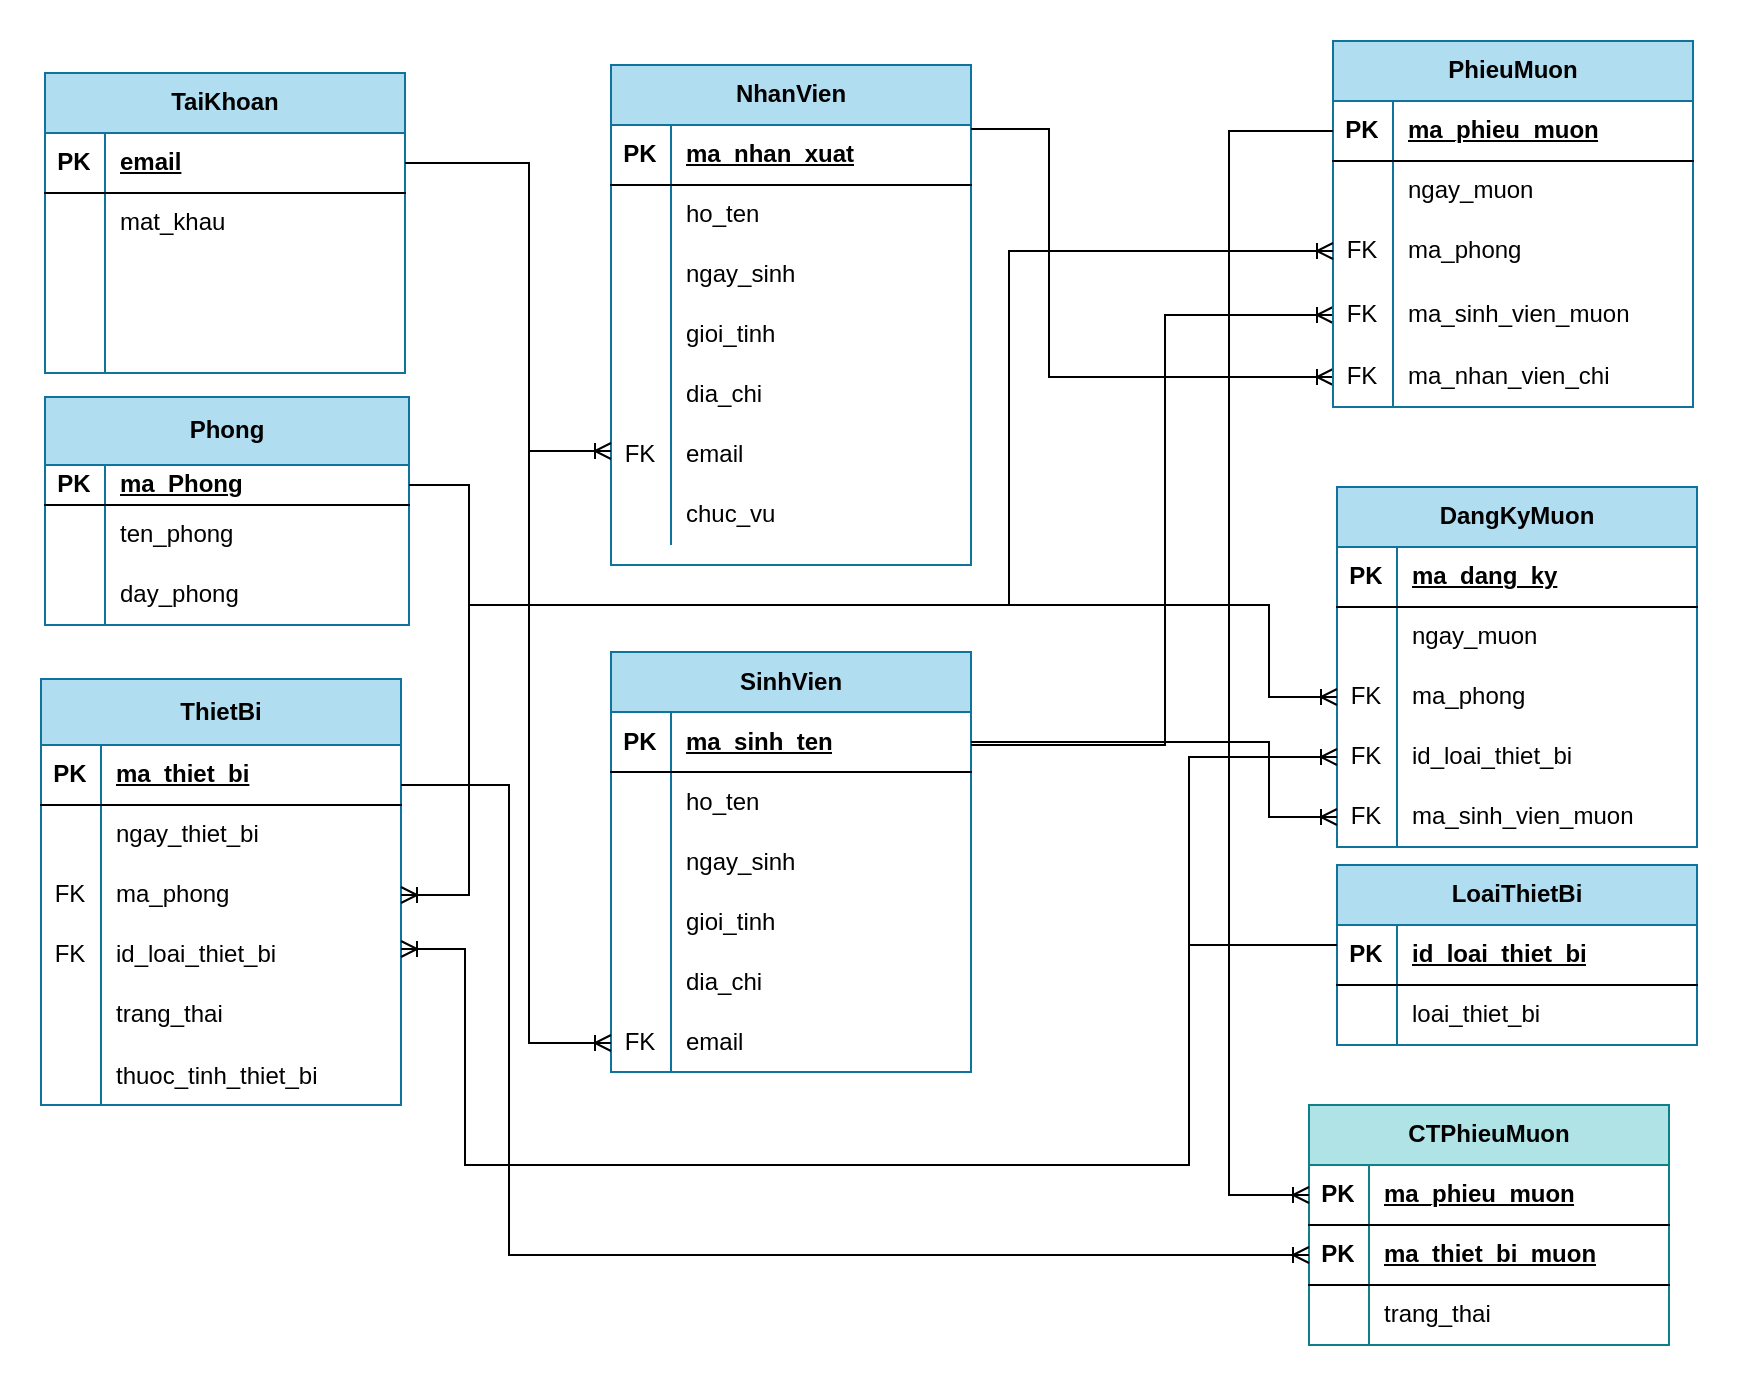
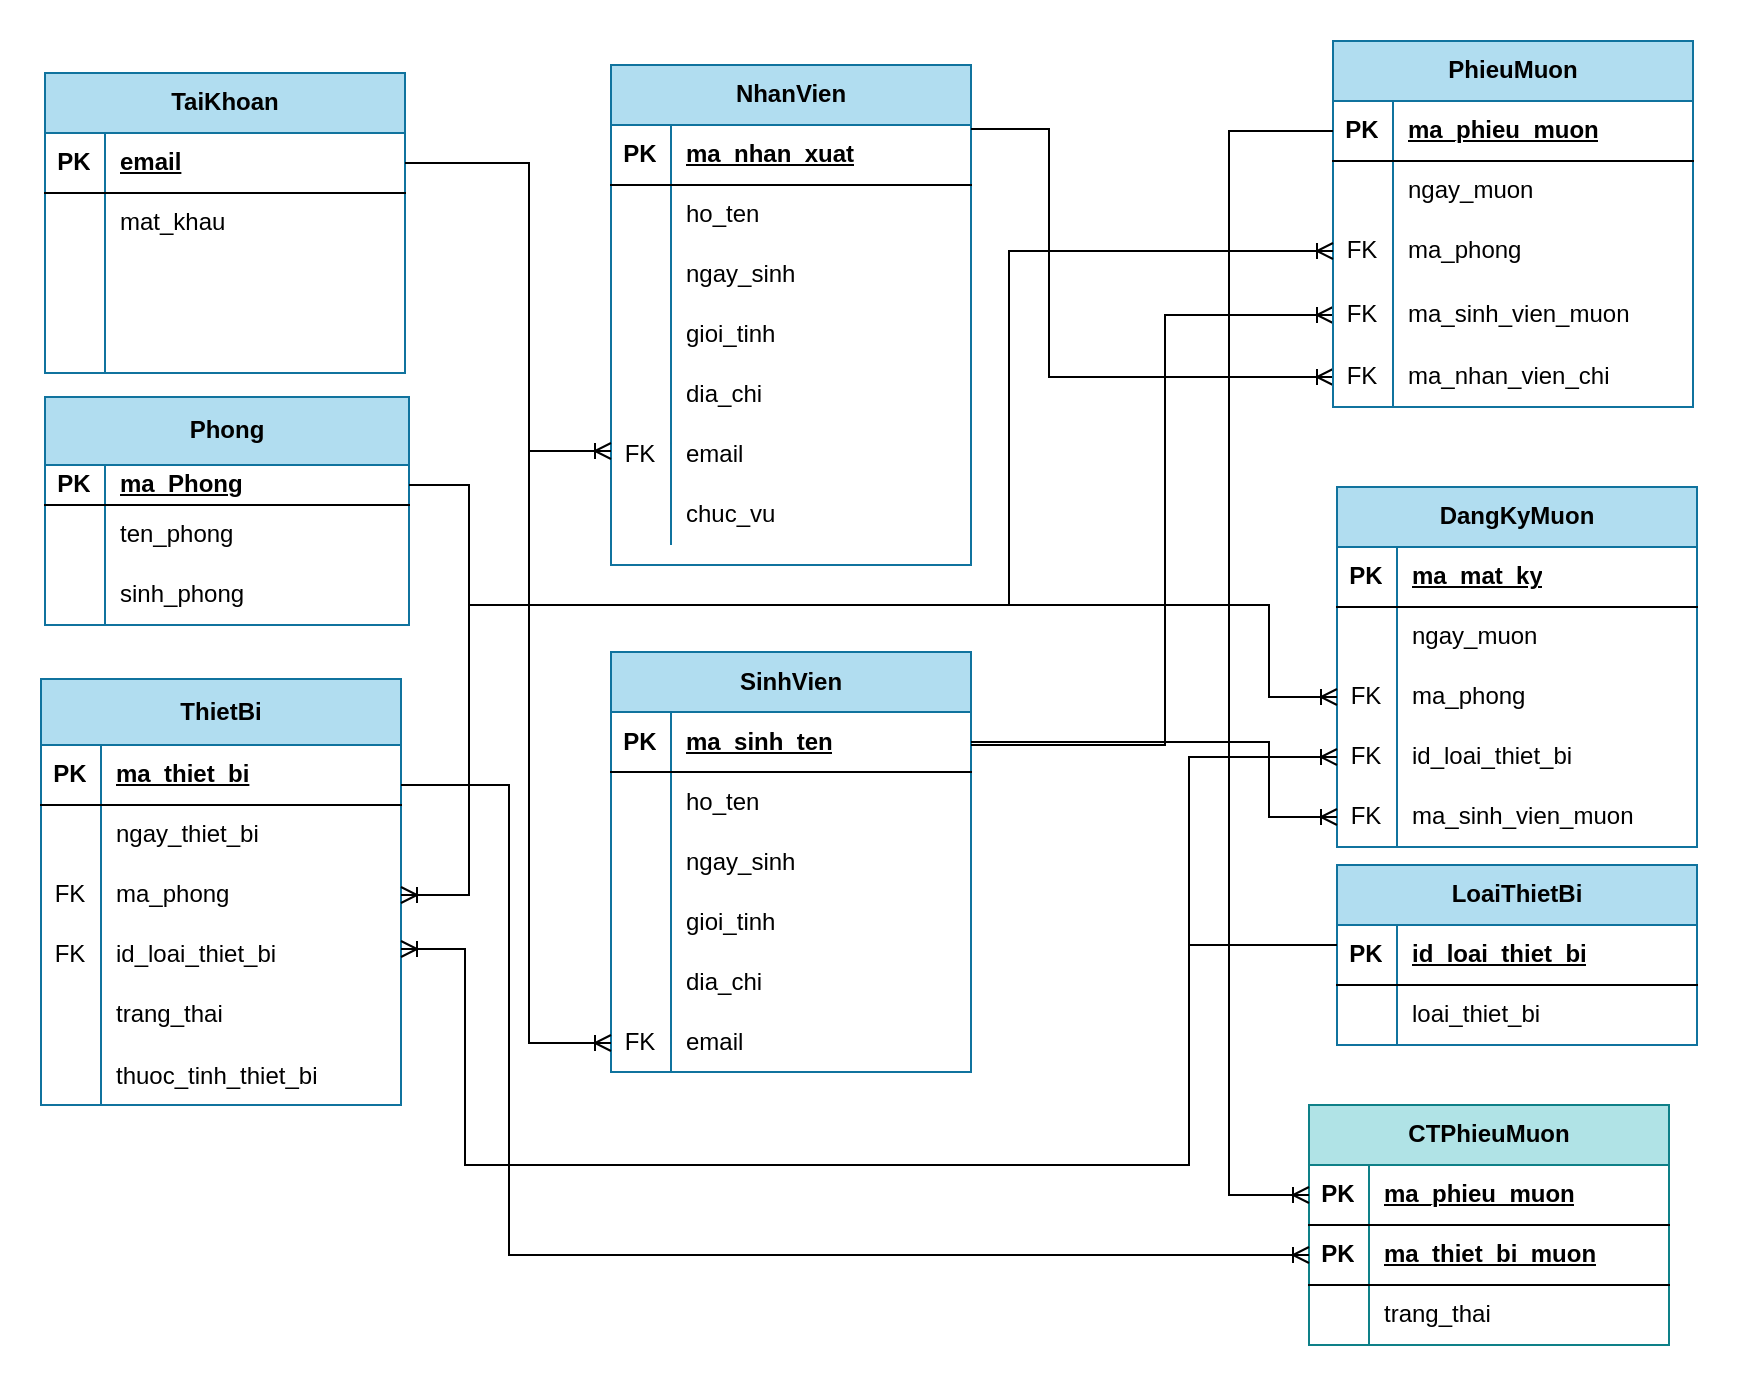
- <mxCell id="88" value="ma_dang_ky" style="shape=partialRectangle;connectable=0;fillColor=none;top=0;left=0;bottom=0;right=0;align=left;spacingLeft=6;fontStyle=5;overflow=hidden;whiteSpace=wrap;html=1;" vertex="1" parent="86"><mxGeometry x="30" width="150" height="30" as="geometry"><mxRectangle width="150" height="30" as="alternateBounds" /></mxGeometry></mxCell>
+ <mxCell id="88" value="ma_mat_ky" style="shape=partialRectangle;connectable=0;fillColor=none;top=0;left=0;bottom=0;right=0;align=left;spacingLeft=6;fontStyle=5;overflow=hidden;whiteSpace=wrap;html=1;" vertex="1" parent="86"><mxGeometry x="30" width="150" height="30" as="geometry"><mxRectangle width="150" height="30" as="alternateBounds" /></mxGeometry></mxCell>
- <mxCell id="11" value="day_phong" style="shape=partialRectangle;connectable=0;fillColor=none;top=0;left=0;bottom=0;right=0;align=left;spacingLeft=6;overflow=hidden;whiteSpace=wrap;html=1;" vertex="1" parent="9"><mxGeometry x="30" width="152" height="30" as="geometry"><mxRectangle width="152" height="30" as="alternateBounds" /></mxGeometry></mxCell>
+ <mxCell id="11" value="sinh_phong" style="shape=partialRectangle;connectable=0;fillColor=none;top=0;left=0;bottom=0;right=0;align=left;spacingLeft=6;overflow=hidden;whiteSpace=wrap;html=1;" vertex="1" parent="9"><mxGeometry x="30" width="152" height="30" as="geometry"><mxRectangle width="152" height="30" as="alternateBounds" /></mxGeometry></mxCell>
